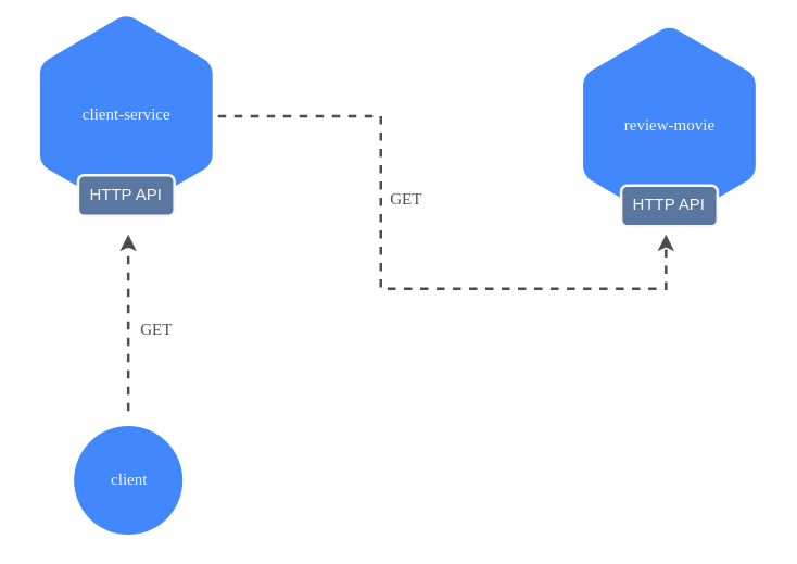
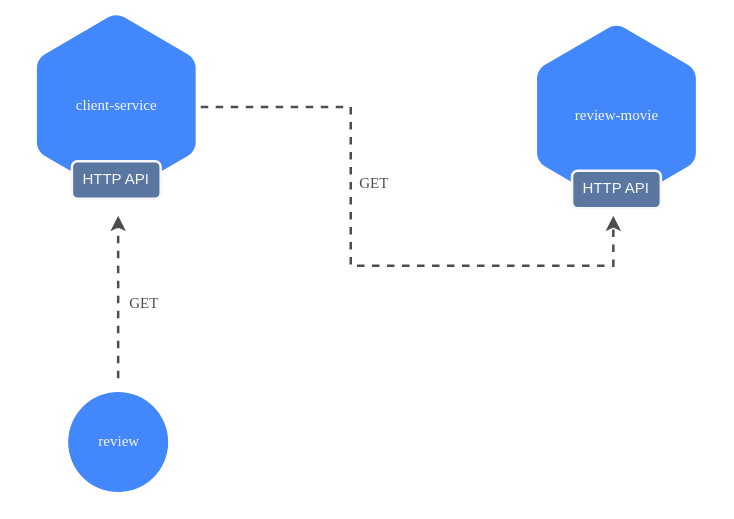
- <mxCell id="12" value="client" style="text;html=1;strokeColor=none;fillColor=none;align=center;verticalAlign=middle;whiteSpace=wrap;rounded=0;fontColor=#F7F7F7;fontFamily=Menlo;fontSize=12;shadow=0;" vertex="1" parent="1"><mxGeometry x="61" y="343" width="68" height="20" as="geometry" /></mxCell>
+ <mxCell id="12" value="review" style="text;html=1;strokeColor=none;fillColor=none;align=center;verticalAlign=middle;whiteSpace=wrap;rounded=0;fontColor=#F7F7F7;fontFamily=Menlo;fontSize=12;shadow=0;" vertex="1" parent="1"><mxGeometry x="61" y="343" width="68" height="20" as="geometry" /></mxCell>
